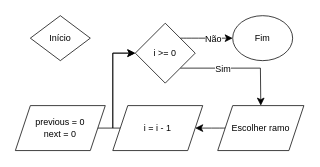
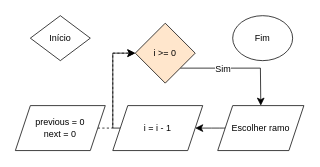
- <mxCell id="5" style="edgeStyle=none;curved=1;rounded=0;orthogonalLoop=1;jettySize=auto;html=1;exitX=1;exitY=0;exitDx=0;exitDy=0;entryX=0;entryY=0.5;entryDx=0;entryDy=0;fontSize=12;startSize=8;endSize=8;" edge="1" parent="1" source="7" target="14"><mxGeometry relative="1" as="geometry" /></mxCell>
- <mxCell id="6" value="Não" style="edgeLabel;html=1;align=center;verticalAlign=middle;resizable=0;points=[];fontSize=12;" vertex="1" connectable="0" parent="5"><mxGeometry x="-0.173" relative="1" as="geometry"><mxPoint x="14" as="offset" /></mxGeometry></mxCell>
- <mxCell id="7" value="i &amp;gt;= 0" style="rhombus;whiteSpace=wrap;html=1;" vertex="1" parent="1"><mxGeometry x="180" y="30" width="80" height="80" as="geometry" /></mxCell>
+ <mxCell id="7" value="i &amp;gt;= 0" style="rhombus;whiteSpace=wrap;html=1;fillColor=#ffe6cc;" vertex="1" parent="1"><mxGeometry x="180" y="30" width="80" height="80" as="geometry" /></mxCell>
- <mxCell id="8" style="edgeStyle=orthogonalEdgeStyle;rounded=0;orthogonalLoop=1;jettySize=auto;html=1;exitX=1;exitY=0.5;exitDx=0;exitDy=0;entryX=0;entryY=0.5;entryDx=0;entryDy=0;fontSize=12;startSize=8;endSize=8;" edge="1" parent="1" source="9" target="7"><mxGeometry relative="1" as="geometry"><Array as="points"><mxPoint x="150" y="170" /><mxPoint x="150" y="70" /></Array></mxGeometry></mxCell>
+ <mxCell id="8" style="edgeStyle=orthogonalEdgeStyle;rounded=0;orthogonalLoop=1;jettySize=auto;html=1;exitX=1;exitY=0.5;exitDx=0;exitDy=0;entryX=0;entryY=0.5;entryDx=0;entryDy=0;fontSize=12;startSize=8;endSize=8;dashed=1;" edge="1" parent="1" source="9" target="7"><mxGeometry relative="1" as="geometry"><Array as="points"><mxPoint x="150" y="170" /><mxPoint x="150" y="70" /></Array></mxGeometry></mxCell>
